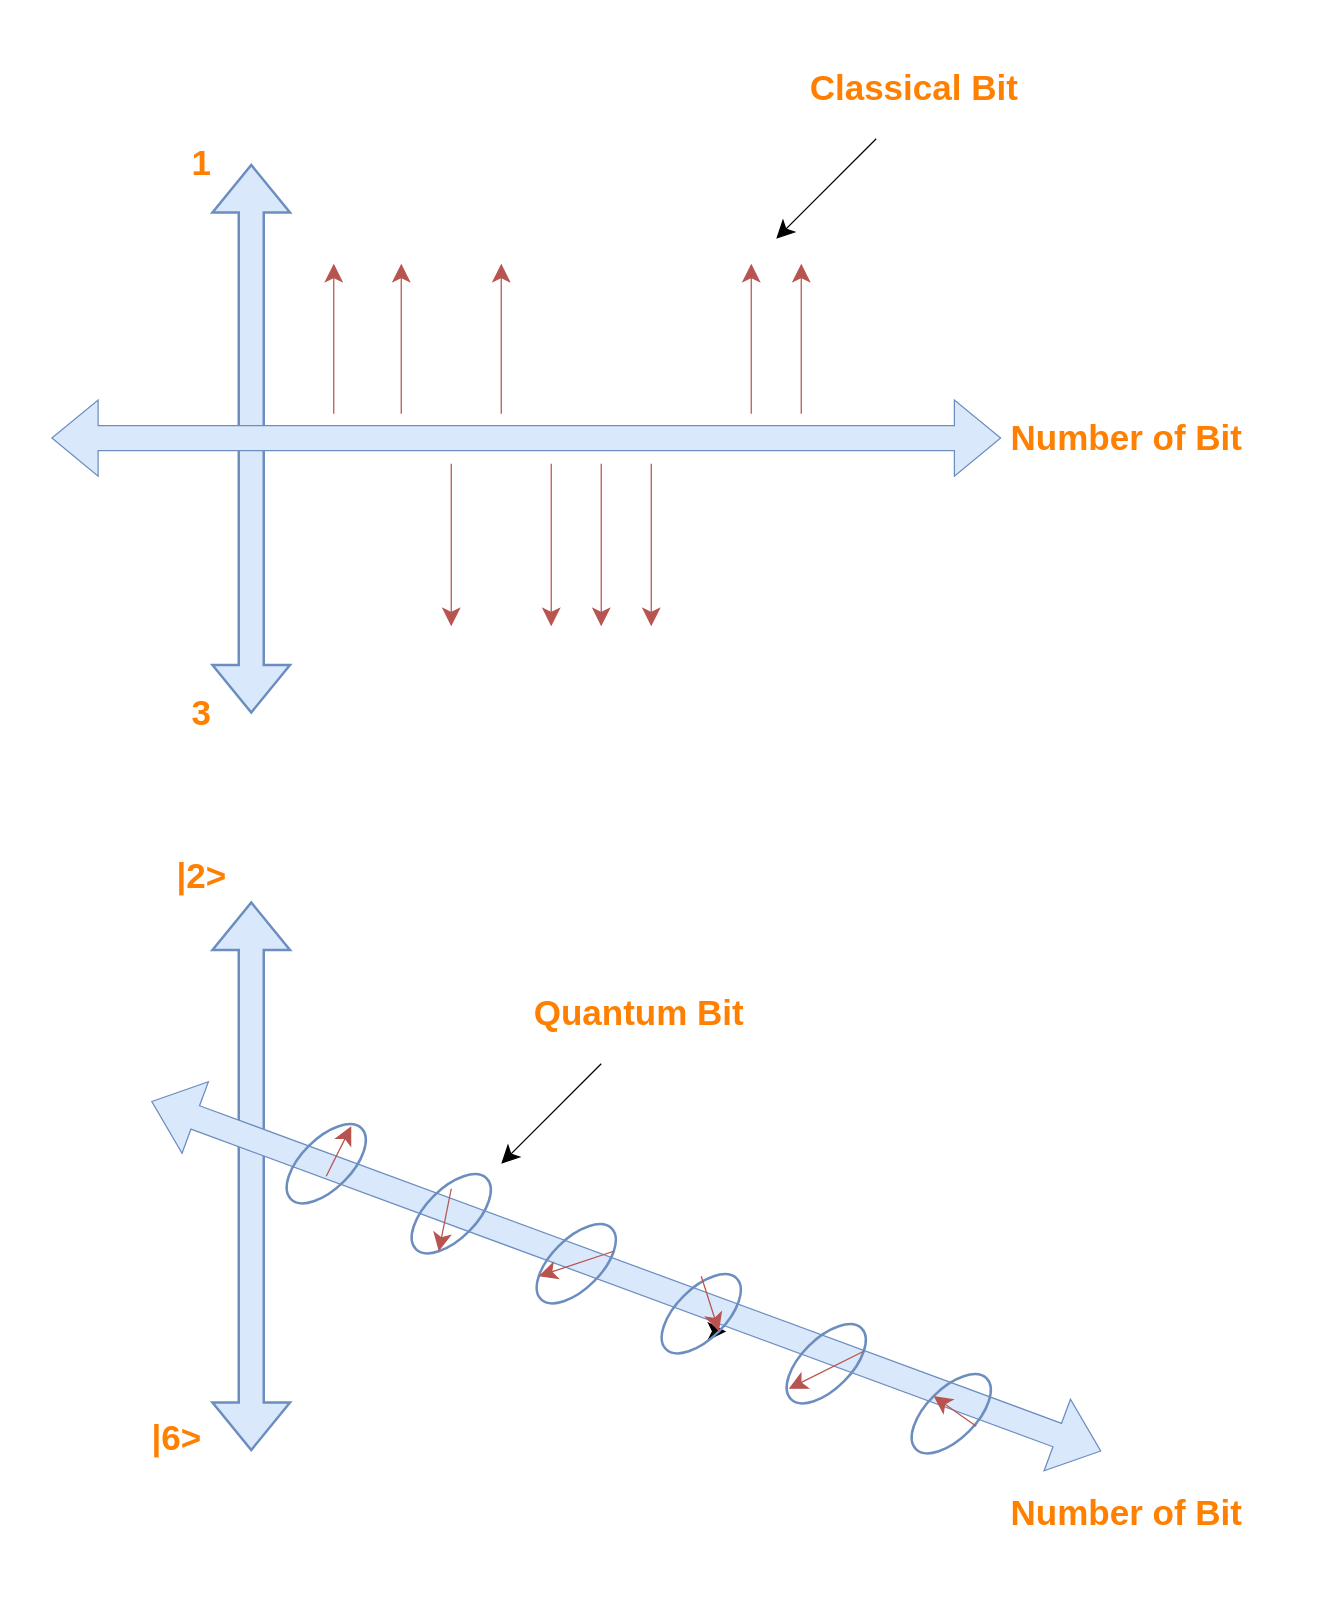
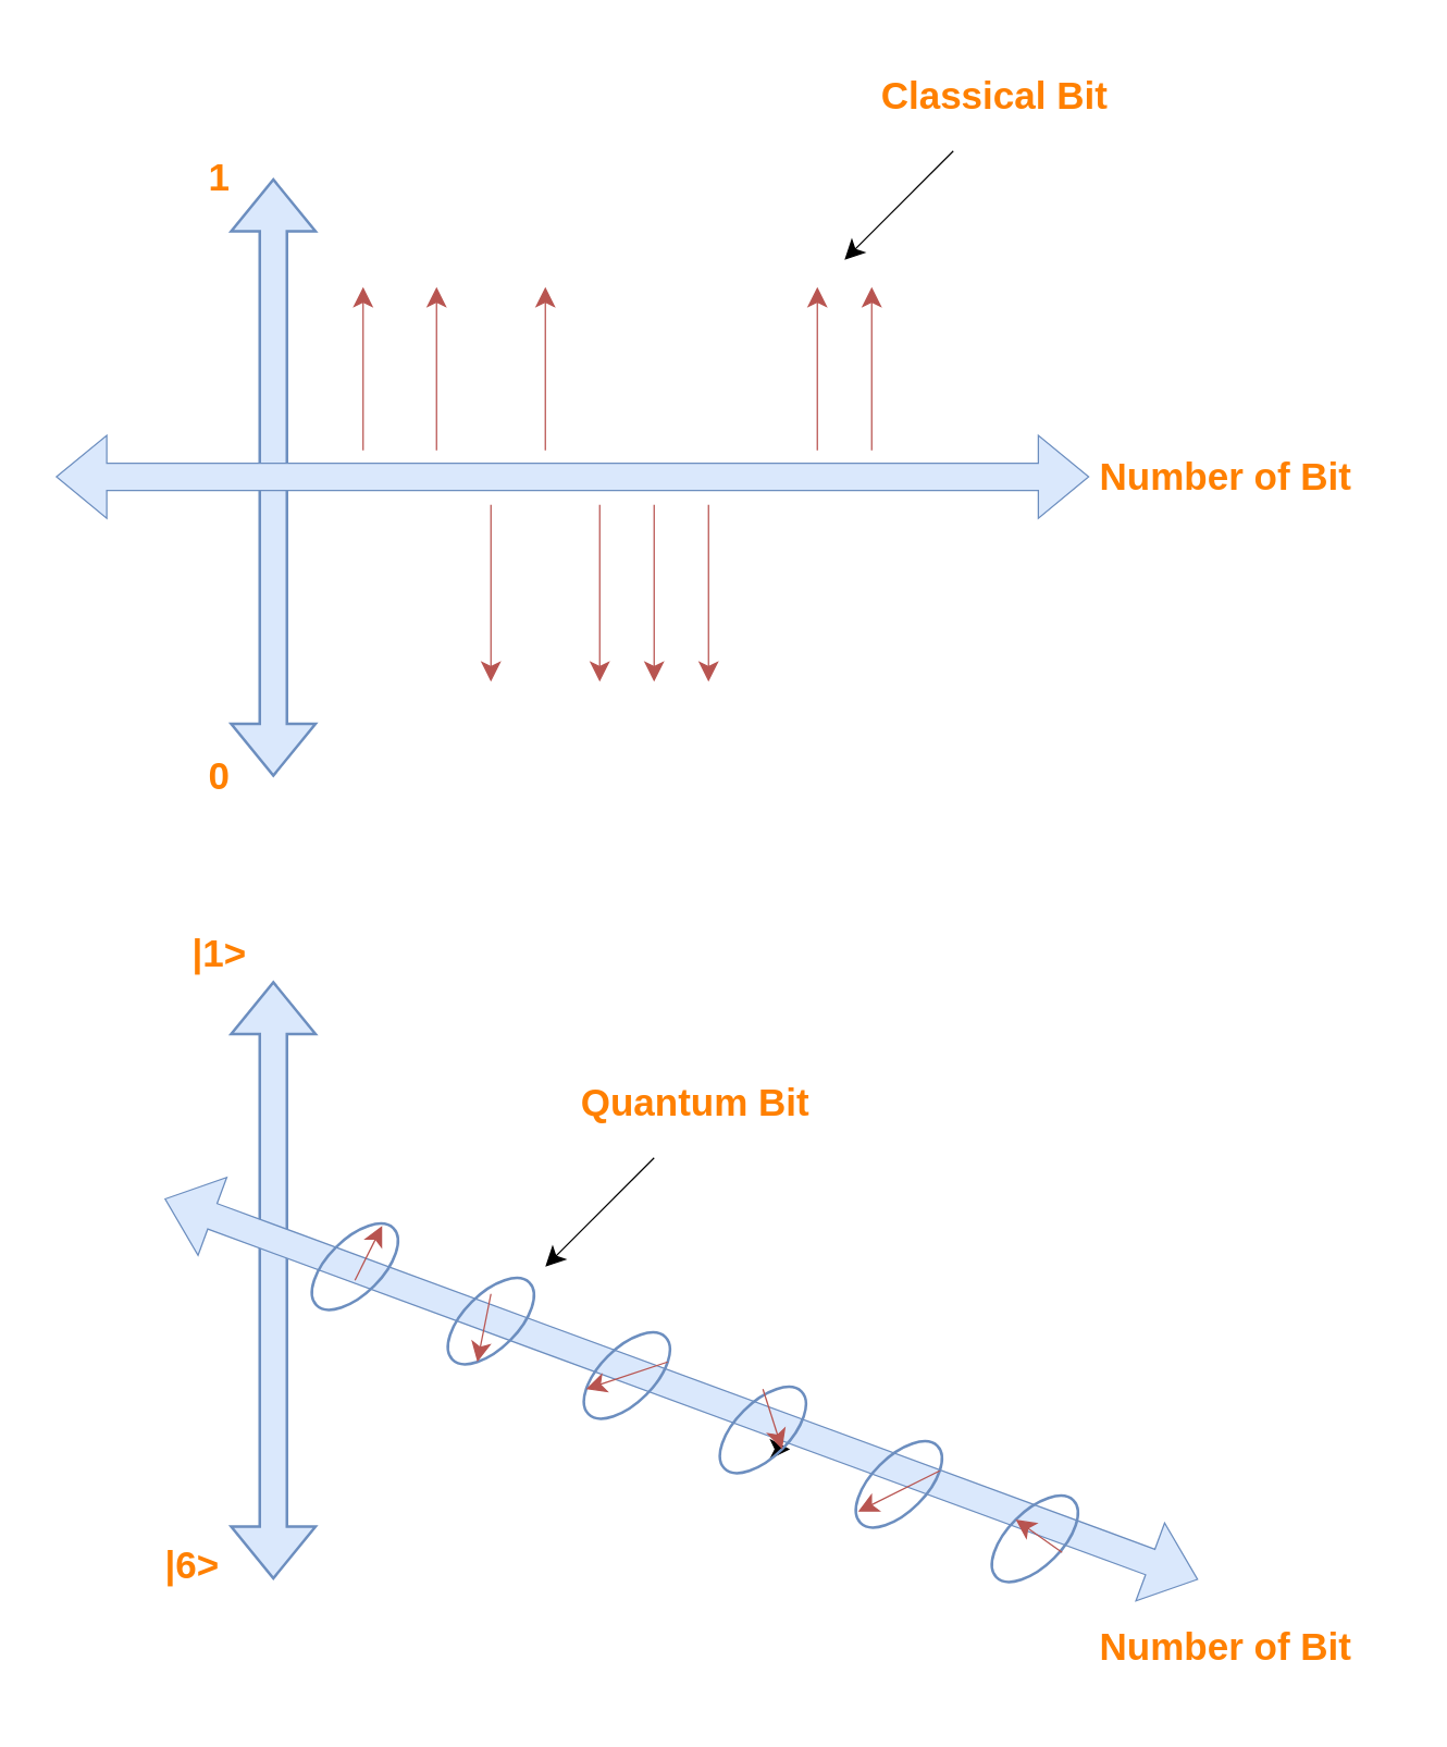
- <mxCell id="4" value="&lt;b&gt;&lt;font color=&quot;#ff8000&quot; style=&quot;font-size: 14px;&quot;&gt;3&lt;/font&gt;&lt;/b&gt;" style="text;html=1;align=center;verticalAlign=middle;resizable=0;points=[];autosize=1;strokeColor=none;fillColor=none;" parent="1" vertex="1"><mxGeometry x="65" y="270" width="30" height="30" as="geometry" /></mxCell>
+ <mxCell id="4" value="&lt;b&gt;&lt;font color=&quot;#ff8000&quot; style=&quot;font-size: 14px;&quot;&gt;0&lt;/font&gt;&lt;/b&gt;" style="text;html=1;align=center;verticalAlign=middle;resizable=0;points=[];autosize=1;strokeColor=none;fillColor=none;" parent="1" vertex="1"><mxGeometry x="65" y="270" width="30" height="30" as="geometry" /></mxCell>
- <mxCell id="21" value="&lt;b&gt;&lt;font color=&quot;#ff8000&quot;&gt;|2&amp;gt;&lt;/font&gt;&lt;/b&gt;" style="text;html=1;align=center;verticalAlign=middle;resizable=0;points=[];autosize=1;strokeColor=none;fillColor=none;fontSize=14;fontColor=#0000FF;" parent="1" vertex="1"><mxGeometry x="60" y="335" width="40" height="30" as="geometry" /></mxCell>
+ <mxCell id="21" value="&lt;b&gt;&lt;font color=&quot;#ff8000&quot;&gt;|1&amp;gt;&lt;/font&gt;&lt;/b&gt;" style="text;html=1;align=center;verticalAlign=middle;resizable=0;points=[];autosize=1;strokeColor=none;fillColor=none;fontSize=14;fontColor=#0000FF;" parent="1" vertex="1"><mxGeometry x="60" y="335" width="40" height="30" as="geometry" /></mxCell>
